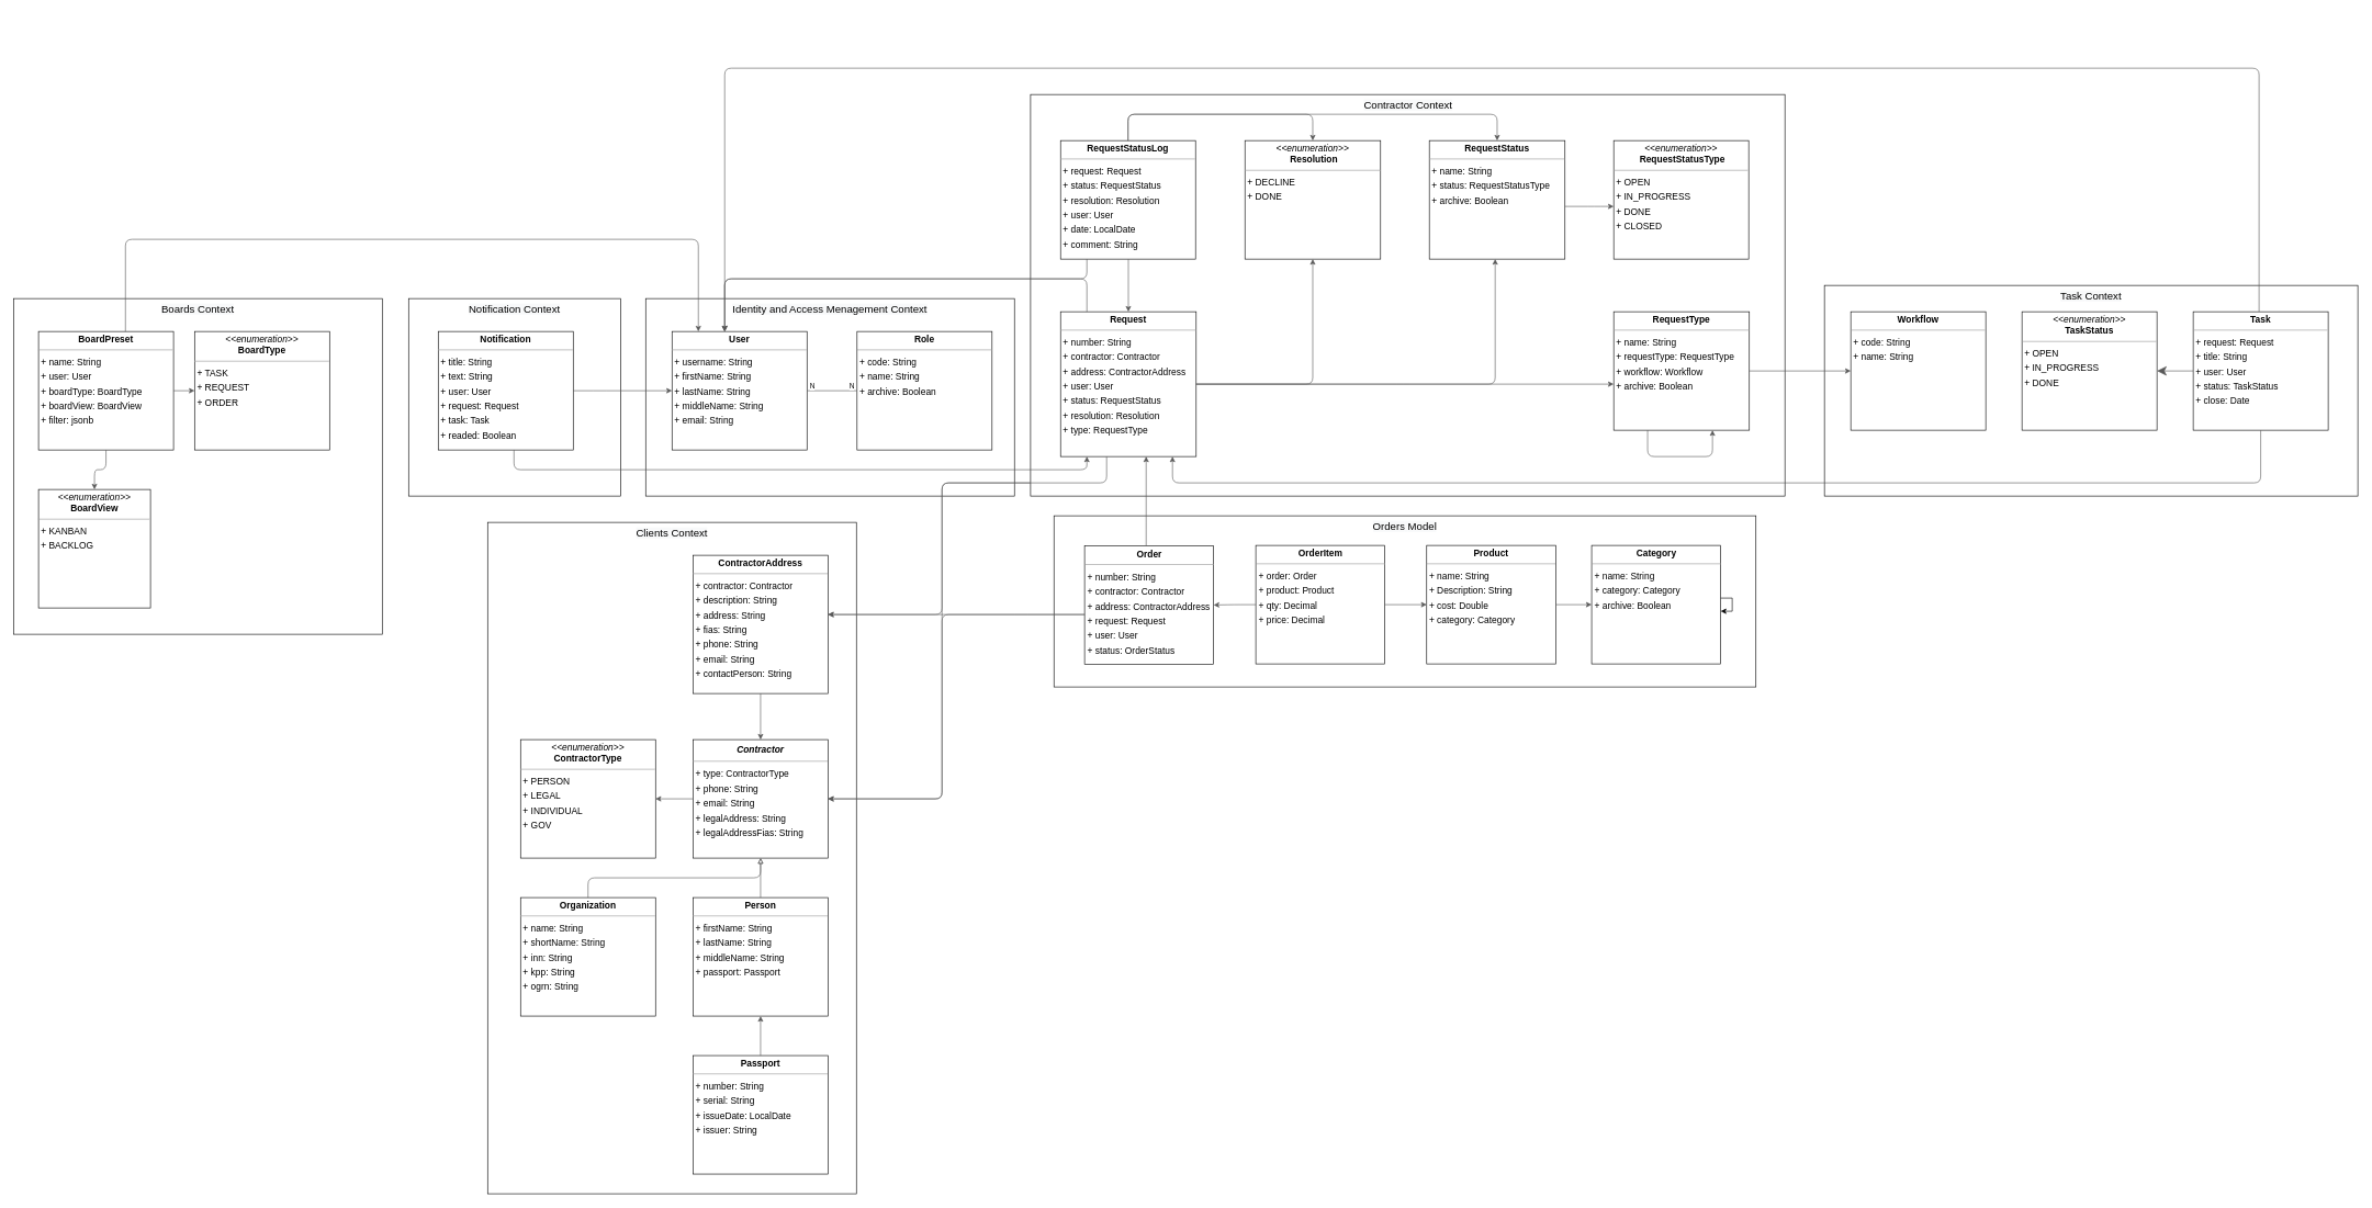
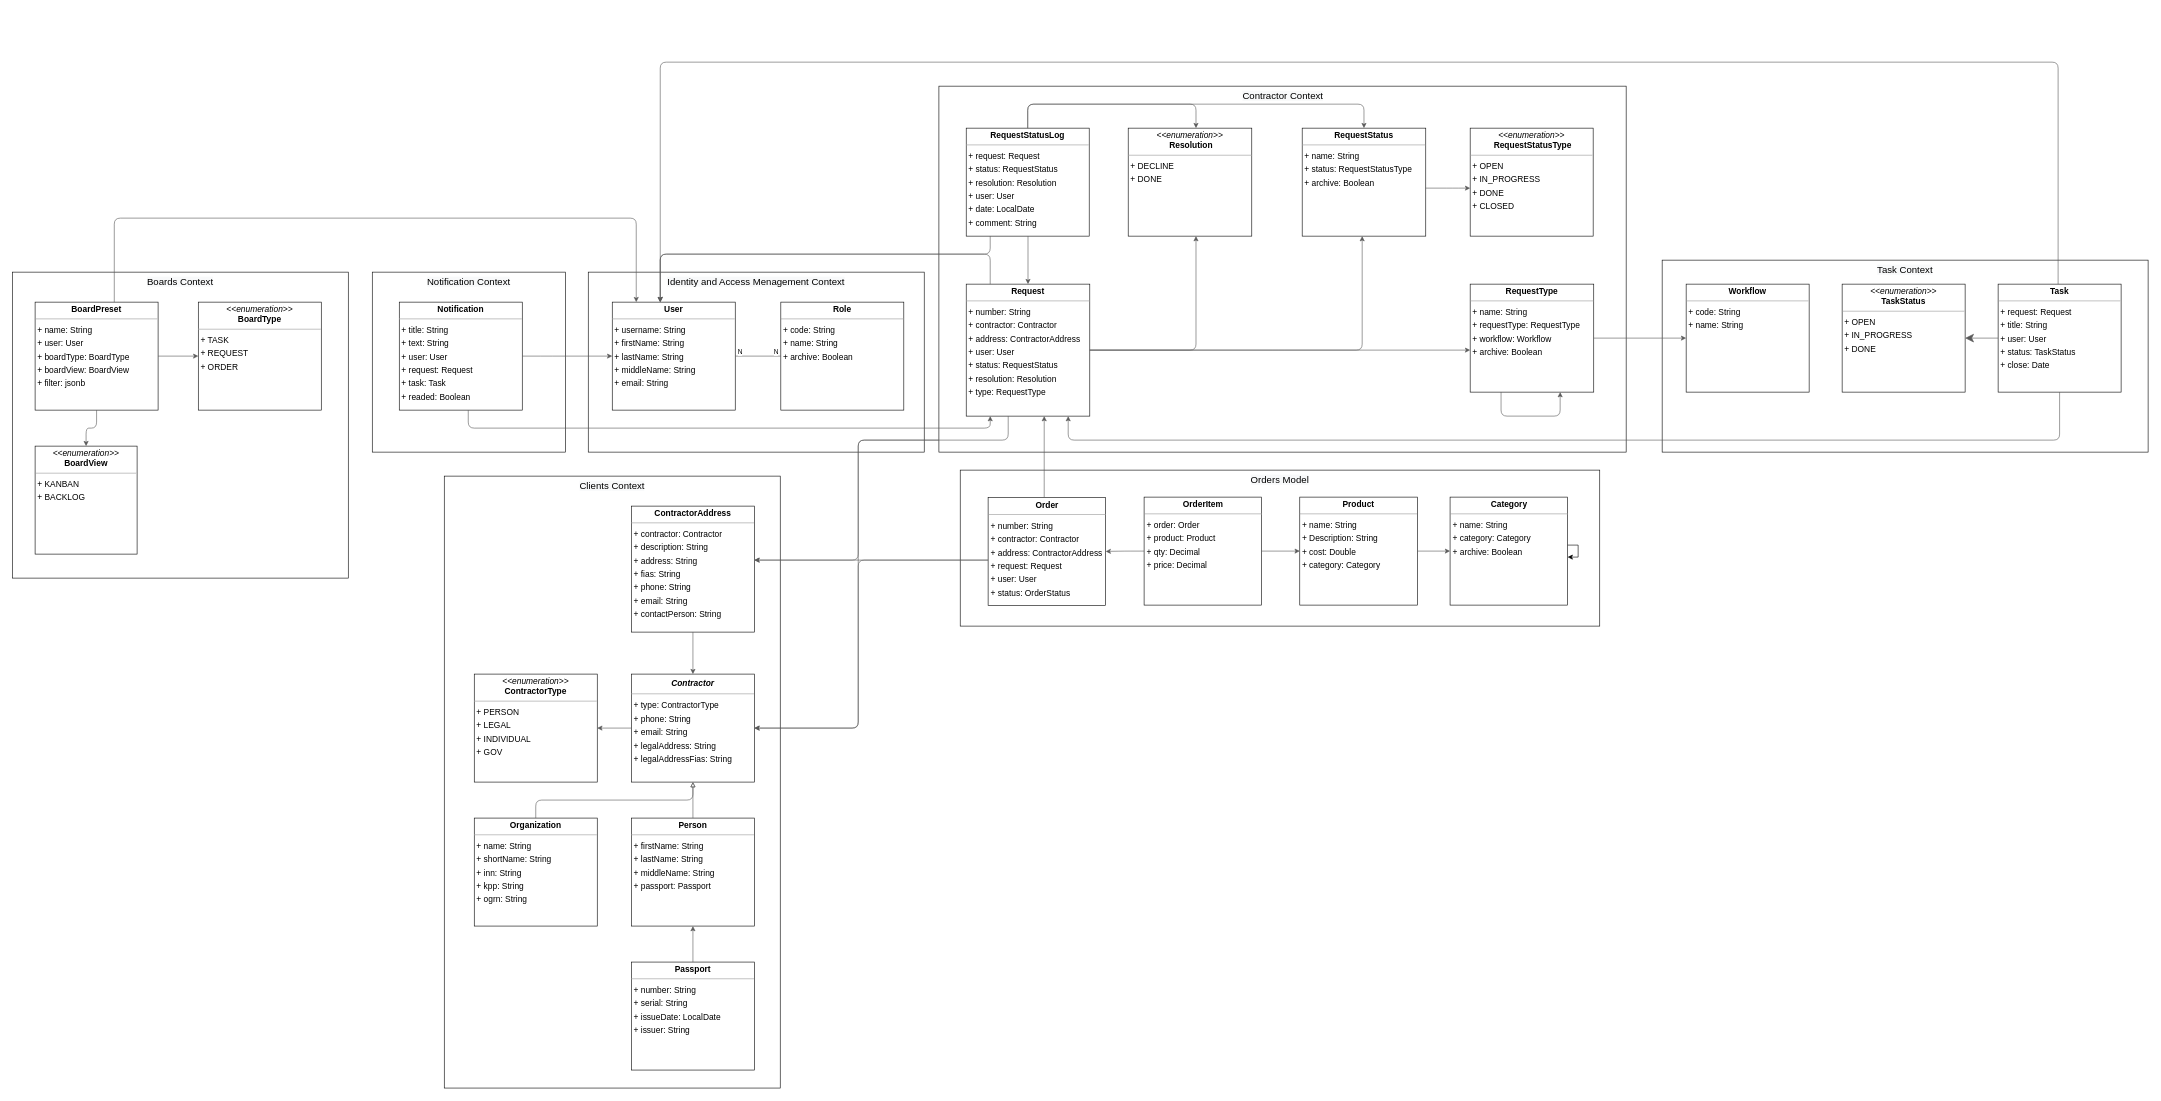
- <mxCell id="38" value="&lt;p style=&quot;margin:0px;margin-top:4px;text-align:center;&quot;&gt;&lt;i&gt;&amp;lt;&amp;lt;enumeration&amp;gt;&amp;gt;&lt;/i&gt;&lt;br&gt;&amp;nbsp;&lt;b&gt;Resolution&lt;/b&gt;&lt;/p&gt;&lt;hr size=&quot;1&quot;&gt;&lt;p style=&quot;margin:0 0 0 4px;line-height:1.6;&quot;&gt;+ DECLINE&lt;br&gt;+ DONE&lt;/p&gt;" style="verticalAlign=top;align=left;overflow=fill;fontSize=14;fontFamily=Helvetica;html=1;rounded=0;shadow=0;comic=0;labelBackgroundColor=none;strokeWidth=1;" parent="1" vertex="1"><mxGeometry x="1890" y="130" width="206" height="180" as="geometry" /></mxCell>
+ <mxCell id="38" value="&lt;p style=&quot;margin:0px;margin-top:4px;text-align:center;&quot;&gt;&lt;i&gt;&amp;lt;&amp;lt;enumeration&amp;gt;&amp;gt;&lt;/i&gt;&lt;br&gt;&amp;nbsp;&lt;b&gt;Resolution&lt;/b&gt;&lt;/p&gt;&lt;hr size=&quot;1&quot;&gt;&lt;p style=&quot;margin:0 0 0 4px;line-height:1.6;&quot;&gt;+ DECLINE&lt;br&gt;+ DONE&lt;/p&gt;" style="verticalAlign=top;align=left;overflow=fill;fontSize=14;fontFamily=Helvetica;html=1;rounded=0;shadow=0;comic=0;labelBackgroundColor=none;strokeWidth=1;" parent="1" vertex="1"><mxGeometry x="1880" y="130" width="206" height="180" as="geometry" /></mxCell>
- <mxCell id="60" value="&lt;p style=&quot;margin:0px;margin-top:4px;text-align:center;&quot;&gt;&lt;i&gt;&amp;lt;&amp;lt;enumeration&amp;gt;&amp;gt;&lt;/i&gt;&lt;b&gt;&lt;br&gt;BoardType&lt;/b&gt;&lt;/p&gt;&lt;hr size=&quot;1&quot;&gt;&lt;p style=&quot;margin:0 0 0 4px;line-height:1.6;&quot;&gt;+ TASK&lt;br&gt;+ REQUEST&lt;br&gt;+ ORDER&lt;/p&gt;" style="verticalAlign=top;align=left;overflow=fill;fontSize=14;fontFamily=Helvetica;html=1;rounded=0;shadow=0;comic=0;labelBackgroundColor=none;strokeWidth=1;" parent="1" vertex="1"><mxGeometry x="295" y="420" width="205" height="180" as="geometry" /></mxCell>
+ <mxCell id="60" value="&lt;p style=&quot;margin:0px;margin-top:4px;text-align:center;&quot;&gt;&lt;i&gt;&amp;lt;&amp;lt;enumeration&amp;gt;&amp;gt;&lt;/i&gt;&lt;b&gt;&lt;br&gt;BoardType&lt;/b&gt;&lt;/p&gt;&lt;hr size=&quot;1&quot;&gt;&lt;p style=&quot;margin:0 0 0 4px;line-height:1.6;&quot;&gt;+ TASK&lt;br&gt;+ REQUEST&lt;br&gt;+ ORDER&lt;/p&gt;" style="verticalAlign=top;align=left;overflow=fill;fontSize=14;fontFamily=Helvetica;html=1;rounded=0;shadow=0;comic=0;labelBackgroundColor=none;strokeWidth=1;" parent="1" vertex="1"><mxGeometry x="330" y="420" width="205" height="180" as="geometry" /></mxCell>
